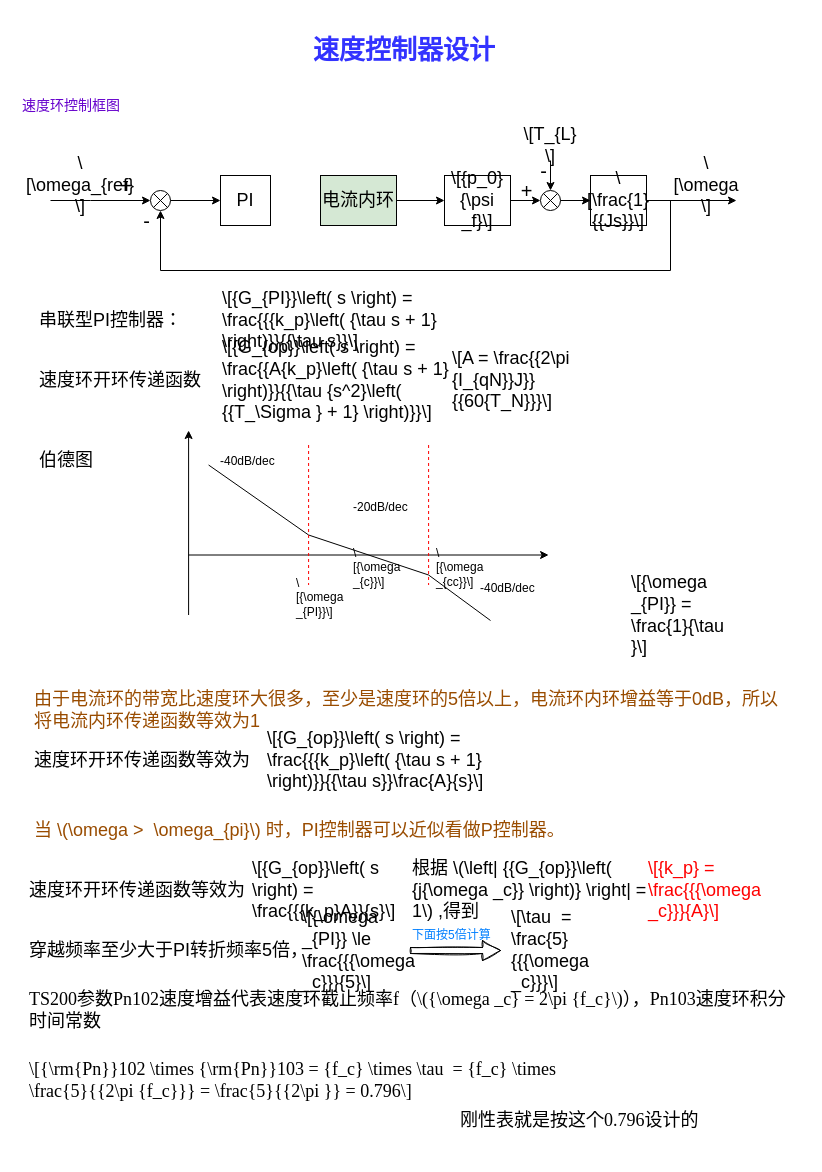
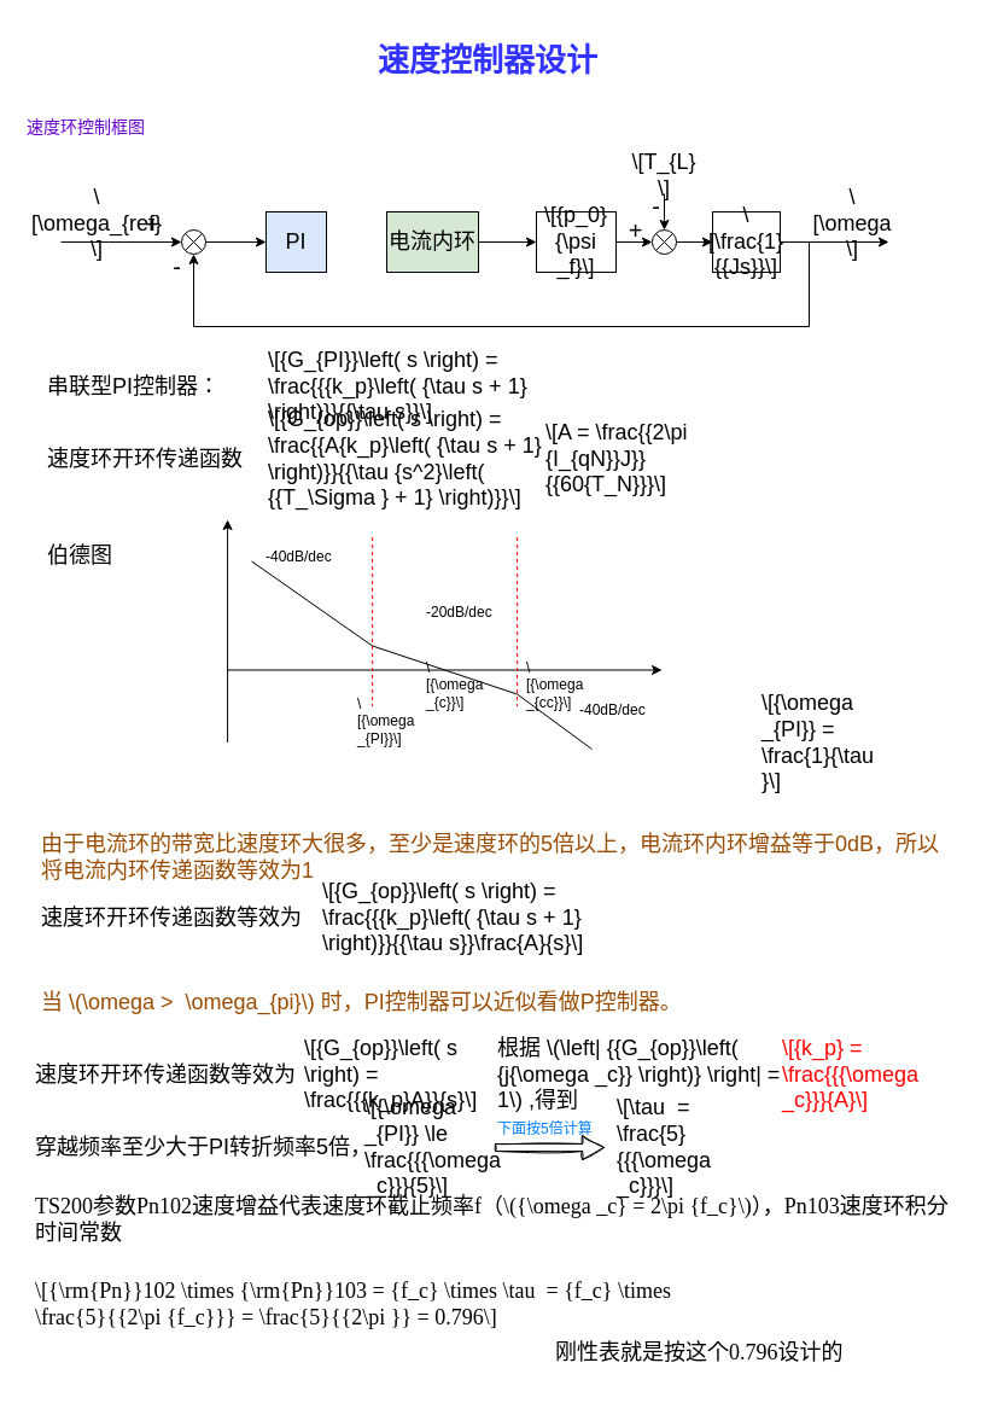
- <mxCell id="3" value="PI" style="rounded=0;whiteSpace=wrap;html=1;fontSize=18;" vertex="1" parent="1"><mxGeometry x="220" y="175" width="50" height="50" as="geometry" /></mxCell>
+ <mxCell id="3" value="PI" style="rounded=0;whiteSpace=wrap;html=1;fontSize=18;fillColor=#dae8fc;" vertex="1" parent="1"><mxGeometry x="220" y="175" width="50" height="50" as="geometry" /></mxCell>
